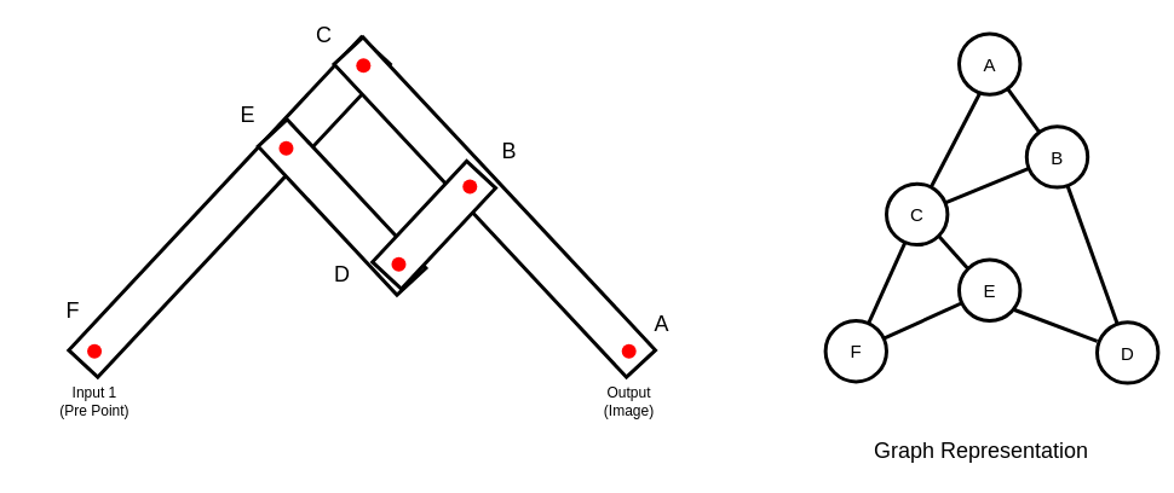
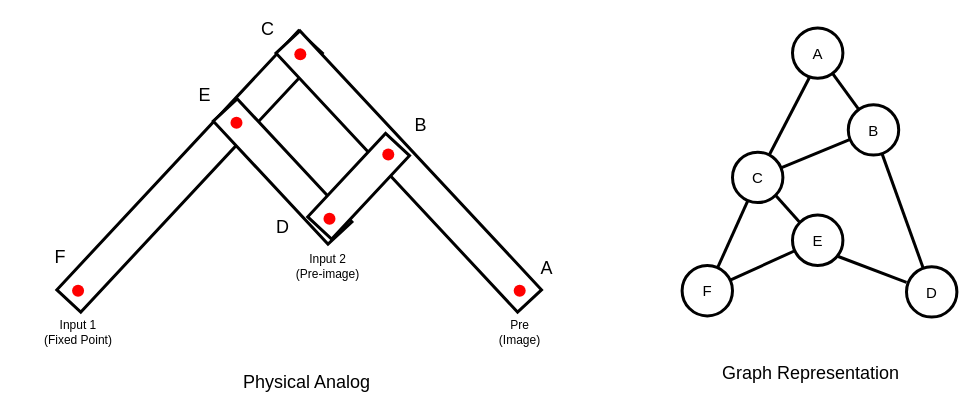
+ <mxCell id="16" value="Input 2&lt;br&gt;(Pre-image)" style="text;html=1;align=center;verticalAlign=middle;resizable=0;points=[];autosize=1;strokeColor=none;fillColor=none;fontSize=20;" vertex="1" parent="1"><mxGeometry x="485.3" y="418" width="120" height="50" as="geometry" /></mxCell>
- <mxCell id="6" value="Input 1&lt;br&gt;(Pre Point)" style="text;html=1;align=center;verticalAlign=middle;resizable=0;points=[];autosize=1;strokeColor=none;fillColor=none;fontSize=20;" parent="1" vertex="1"><mxGeometry x="64.3" y="528" width="130" height="50" as="geometry" /></mxCell>
+ <mxCell id="6" value="Input 1&lt;br&gt;(Fixed Point)" style="text;html=1;align=center;verticalAlign=middle;resizable=0;points=[];autosize=1;strokeColor=none;fillColor=none;fontSize=20;" parent="1" vertex="1"><mxGeometry x="64.3" y="528" width="130" height="50" as="geometry" /></mxCell>
- <mxCell id="5" value="Output&lt;br&gt;(Image)" style="text;html=1;align=center;verticalAlign=middle;resizable=0;points=[];autosize=1;strokeColor=none;fillColor=none;fontSize=20;" parent="1" vertex="1"><mxGeometry x="825.3" y="528" width="80" height="50" as="geometry" /></mxCell>
+ <mxCell id="5" value="Pre&lt;br&gt;(Image)" style="text;html=1;align=center;verticalAlign=middle;resizable=0;points=[];autosize=1;strokeColor=none;fillColor=none;fontSize=20;" parent="1" vertex="1"><mxGeometry x="825.3" y="528" width="80" height="50" as="geometry" /></mxCell>
+ <mxCell id="3" value="&lt;font style=&quot;font-size: 30px&quot;&gt;Physical Analog&lt;/font&gt;" style="text;html=1;align=center;verticalAlign=middle;resizable=0;points=[];autosize=1;strokeColor=none;fillColor=none;fontSize=35;" parent="1" vertex="1"><mxGeometry x="395.3" y="608" width="230" height="50" as="geometry" /></mxCell>
